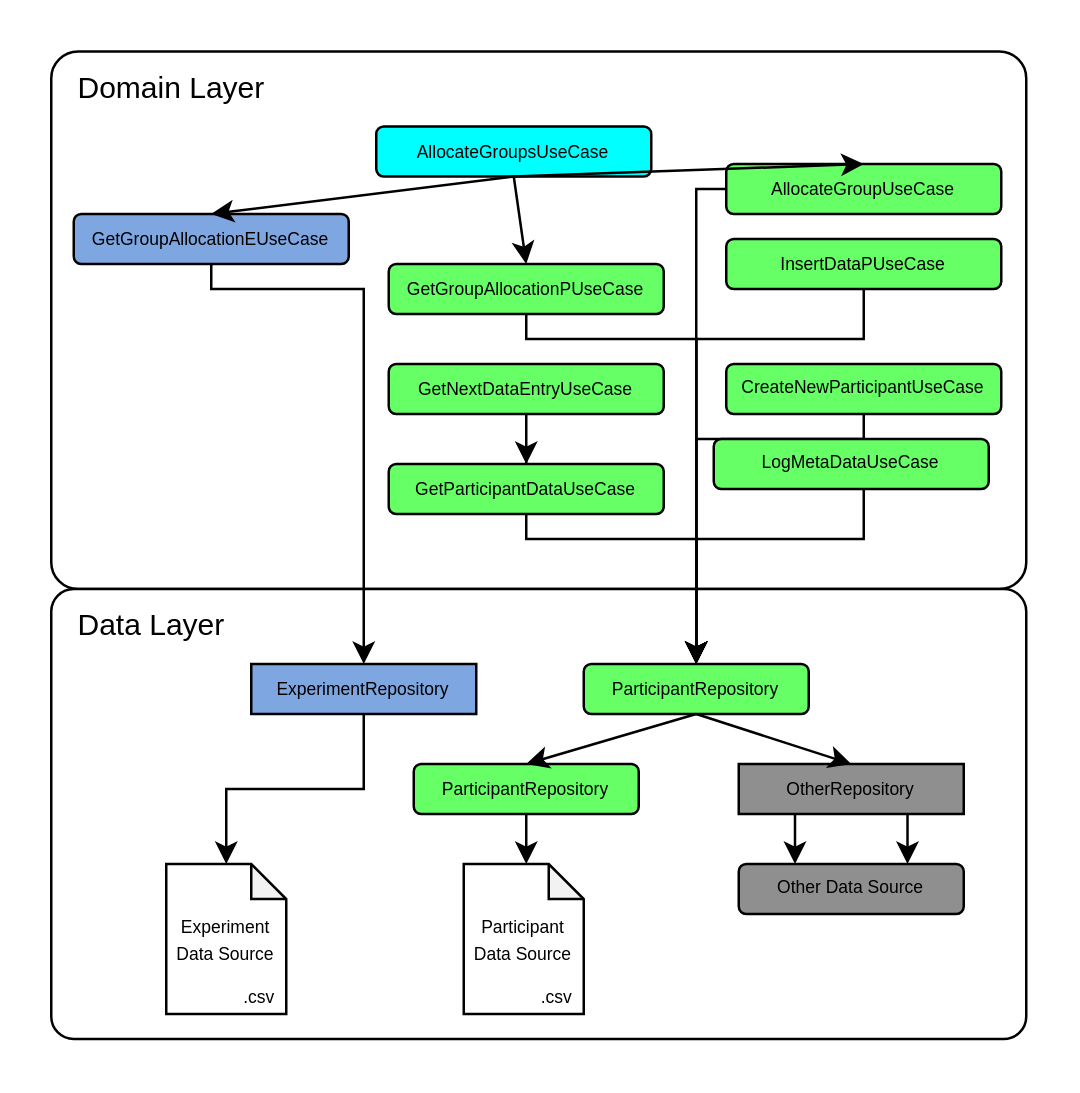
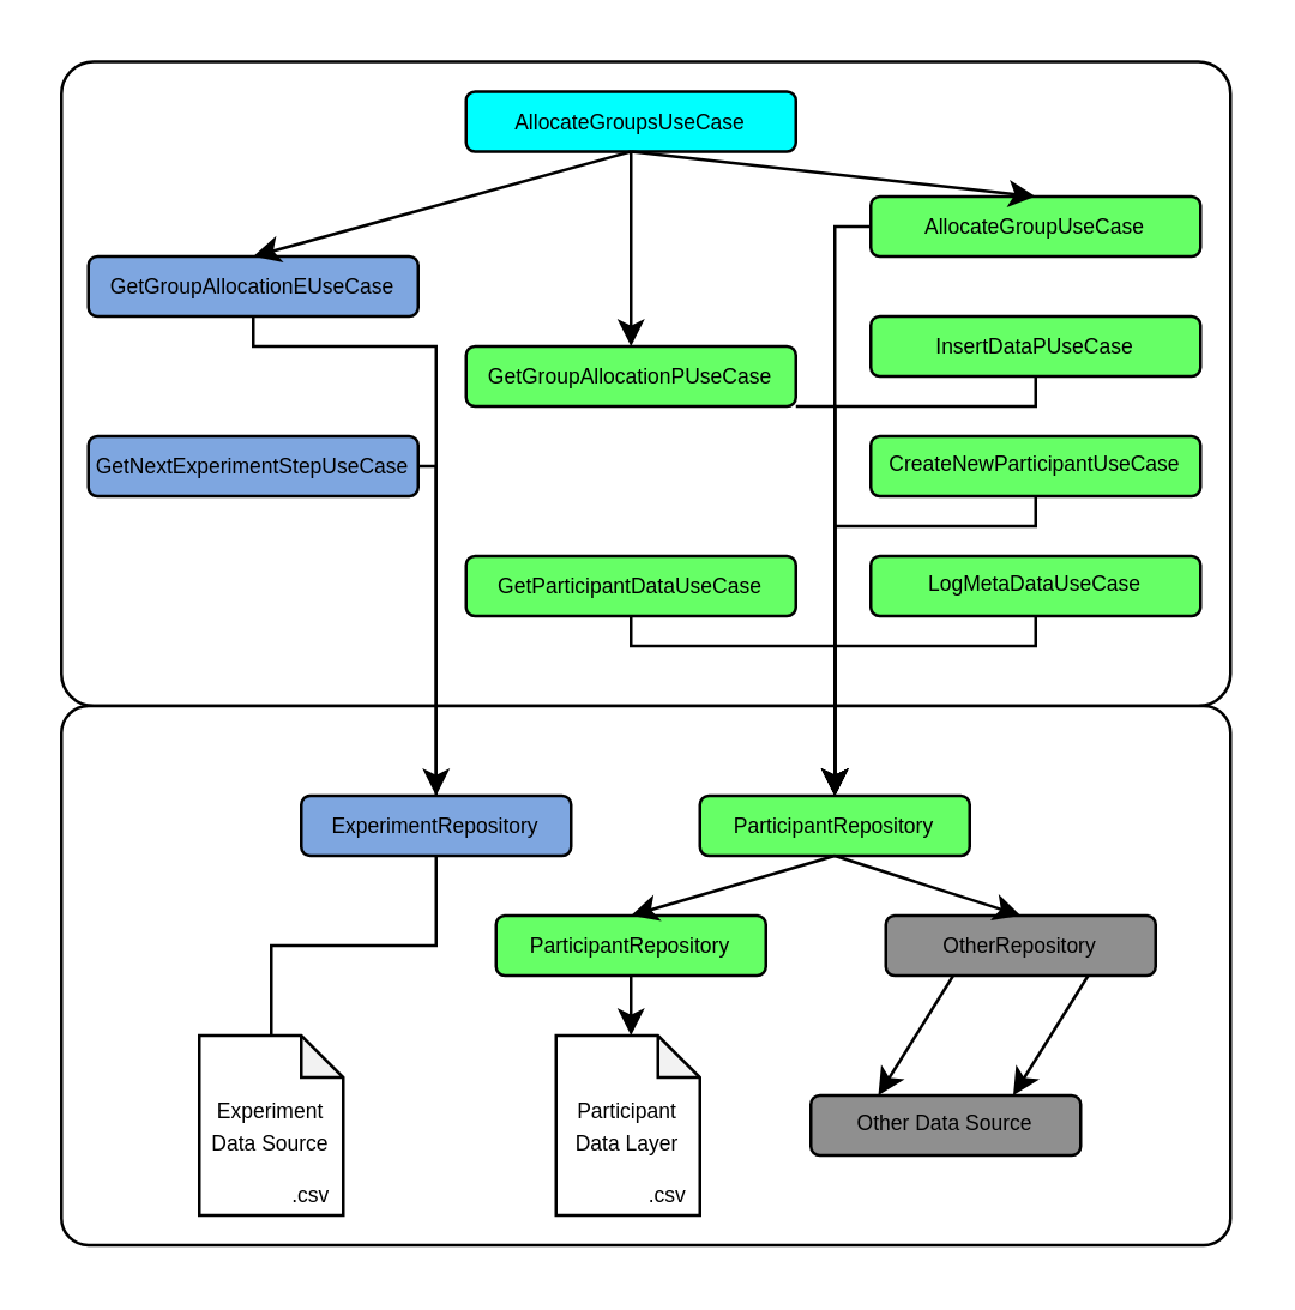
- <mxCell id="41" value="Domain Layer" style="text;html=1;strokeColor=none;fillColor=none;align=left;verticalAlign=middle;whiteSpace=wrap;rounded=0;" parent="1" vertex="1"><mxGeometry x="29" y="20" width="110" height="30" as="geometry" /></mxCell>
- <mxCell id="37" value="&lt;p style=&quot;line-height: 70%;&quot;&gt;&lt;span style=&quot;font-size: 7px;&quot;&gt;AllocateGroupsUseCase&lt;/span&gt;&lt;/p&gt;" style="rounded=1;whiteSpace=wrap;html=1;fillColor=#00FFFF;" parent="1" vertex="1"><mxGeometry x="150" y="50" width="110" height="20" as="geometry" /></mxCell>
+ <mxCell id="37" value="&lt;p style=&quot;line-height: 70%;&quot;&gt;&lt;span style=&quot;font-size: 7px;&quot;&gt;AllocateGroupsUseCase&lt;/span&gt;&lt;/p&gt;" style="rounded=1;whiteSpace=wrap;html=1;fillColor=#00FFFF;" parent="1" vertex="1"><mxGeometry x="155" y="30" width="110" height="20" as="geometry" /></mxCell>
- <mxCell id="33" value="&lt;p style=&quot;line-height: 70%;&quot;&gt;&lt;font style=&quot;font-size: 7px;&quot;&gt;InsertDataPUseCase&lt;/font&gt;&lt;br&gt;&lt;/p&gt;" style="rounded=1;whiteSpace=wrap;html=1;fillColor=#66FF66;" parent="1" vertex="1"><mxGeometry x="290" y="95" width="110" height="20" as="geometry" /></mxCell>
+ <mxCell id="33" value="&lt;p style=&quot;line-height: 70%;&quot;&gt;&lt;font style=&quot;font-size: 7px;&quot;&gt;InsertDataPUseCase&lt;/font&gt;&lt;br&gt;&lt;/p&gt;" style="rounded=1;whiteSpace=wrap;html=1;fillColor=#66FF66;" parent="1" vertex="1"><mxGeometry x="290" y="105" width="110" height="20" as="geometry" /></mxCell>
- <mxCell id="26" value="&lt;p style=&quot;line-height: 70%;&quot;&gt;&lt;font style=&quot;font-size: 7px;&quot;&gt;GetGroupAllocationPUseCase&lt;/font&gt;&lt;br&gt;&lt;/p&gt;" style="rounded=1;whiteSpace=wrap;html=1;fillColor=#66FF66;" parent="1" vertex="1"><mxGeometry x="155" y="105" width="110" height="20" as="geometry" /></mxCell>
+ <mxCell id="26" value="&lt;p style=&quot;line-height: 70%;&quot;&gt;&lt;font style=&quot;font-size: 7px;&quot;&gt;GetGroupAllocationPUseCase&lt;/font&gt;&lt;br&gt;&lt;/p&gt;" style="rounded=1;whiteSpace=wrap;html=1;fillColor=#66FF66;" parent="1" vertex="1"><mxGeometry x="155" y="115" width="110" height="20" as="geometry" /></mxCell>
- <mxCell id="34" style="edgeStyle=orthogonalEdgeStyle;rounded=0;orthogonalLoop=1;jettySize=auto;html=1;" parent="1" source="35" target="7" edge="1"><mxGeometry relative="1" as="geometry"><Array as="points"><mxPoint x="145" y="115" /></Array></mxGeometry></mxCell>
+ <mxCell id="34" style="edgeStyle=orthogonalEdgeStyle;rounded=0;orthogonalLoop=1;jettySize=auto;html=1;endArrow=none;" parent="1" source="35" target="7" edge="1"><mxGeometry relative="1" as="geometry"><Array as="points"><mxPoint x="145" y="115" /></Array></mxGeometry></mxCell>
+ <mxCell id="44" value="&lt;p style=&quot;line-height: 70%;&quot;&gt;&lt;font style=&quot;font-size: 7px;&quot;&gt;GetNextExperimentStepUseCase&lt;/font&gt;&lt;br&gt;&lt;/p&gt;" style="rounded=1;whiteSpace=wrap;html=1;fillColor=#7EA6E0;" parent="1" vertex="1"><mxGeometry x="29" y="145" width="110" height="20" as="geometry" /></mxCell>
+ <mxCell id="43" style="edgeStyle=orthogonalEdgeStyle;rounded=0;orthogonalLoop=1;jettySize=auto;html=1;entryX=0.5;entryY=0;entryDx=0;entryDy=0;" parent="1" source="44" target="7" edge="1"><mxGeometry relative="1" as="geometry"><Array as="points"><mxPoint x="145" y="155" /></Array></mxGeometry></mxCell>
- <mxCell id="31" value="&lt;p style=&quot;line-height: 70%;&quot;&gt;&lt;font style=&quot;font-size: 7px;&quot;&gt;GetNextDataEntryUseCase&lt;/font&gt;&lt;/p&gt;" style="rounded=1;whiteSpace=wrap;html=1;fillColor=#66FF66;" parent="1" vertex="1"><mxGeometry x="155" y="145" width="110" height="20" as="geometry" /></mxCell>
- <mxCell id="30" style="edgeStyle=orthogonalEdgeStyle;rounded=0;orthogonalLoop=1;jettySize=auto;html=1;entryX=0.5;entryY=0;entryDx=0;entryDy=0;" parent="1" source="31" target="24" edge="1"><mxGeometry relative="1" as="geometry" /></mxCell>
- <mxCell id="36" value="&lt;p style=&quot;line-height: 70%; font-size: 7px;&quot;&gt;LogMetaDataUseCase&lt;br&gt;&lt;/p&gt;" style="rounded=1;whiteSpace=wrap;html=1;fillColor=#66FF66;" parent="1" vertex="1"><mxGeometry x="285" y="175" width="110" height="20" as="geometry" /></mxCell>
+ <mxCell id="36" value="&lt;p style=&quot;line-height: 70%; font-size: 7px;&quot;&gt;LogMetaDataUseCase&lt;br&gt;&lt;/p&gt;" style="rounded=1;whiteSpace=wrap;html=1;fillColor=#66FF66;" parent="1" vertex="1"><mxGeometry x="290" y="185" width="110" height="20" as="geometry" /></mxCell>
- <mxCell id="42" value="Data Layer" style="text;html=1;strokeColor=none;fillColor=none;align=left;verticalAlign=middle;whiteSpace=wrap;rounded=0;" parent="1" vertex="1"><mxGeometry x="29" y="235" width="110" height="30" as="geometry" /></mxCell>
- <mxCell id="7" value="&lt;p style=&quot;line-height: 70%;&quot;&gt;&lt;font style=&quot;font-size: 7px;&quot;&gt;ExperimentRepository&lt;/font&gt;&lt;/p&gt;" style="whiteSpace=wrap;html=1;fillColor=#7EA6E0;rounded=0;" parent="1" vertex="1"><mxGeometry x="100" y="265" width="90" height="20" as="geometry" /></mxCell>
+ <mxCell id="7" value="&lt;p style=&quot;line-height: 70%;&quot;&gt;&lt;font style=&quot;font-size: 7px;&quot;&gt;ExperimentRepository&lt;/font&gt;&lt;/p&gt;" style="rounded=1;whiteSpace=wrap;html=1;fillColor=#7EA6E0;" parent="1" vertex="1"><mxGeometry x="100" y="265" width="90" height="20" as="geometry" /></mxCell>
- <mxCell id="11" value="&lt;p style=&quot;line-height: 70%;&quot;&gt;&lt;font style=&quot;font-size: 7px;&quot;&gt;OtherRepository&lt;/font&gt;&lt;/p&gt;" style="whiteSpace=wrap;html=1;fillColor=#8f8f8f;rounded=0;" parent="1" vertex="1"><mxGeometry x="295" y="305" width="90" height="20" as="geometry" /></mxCell>
+ <mxCell id="11" value="&lt;p style=&quot;line-height: 70%;&quot;&gt;&lt;font style=&quot;font-size: 7px;&quot;&gt;OtherRepository&lt;/font&gt;&lt;/p&gt;" style="rounded=1;whiteSpace=wrap;html=1;fillColor=#8f8f8f;" parent="1" vertex="1"><mxGeometry x="295" y="305" width="90" height="20" as="geometry" /></mxCell>
- <mxCell id="6" style="edgeStyle=orthogonalEdgeStyle;rounded=0;orthogonalLoop=1;jettySize=auto;html=1;entryX=0.5;entryY=0;entryDx=0;entryDy=0;entryPerimeter=0;" parent="1" source="7" target="18" edge="1"><mxGeometry relative="1" as="geometry" /></mxCell>
+ <mxCell id="6" style="edgeStyle=orthogonalEdgeStyle;rounded=0;orthogonalLoop=1;jettySize=auto;html=1;entryX=0.5;entryY=0;entryDx=0;entryDy=0;entryPerimeter=0;endArrow=none;" parent="1" source="7" target="18" edge="1"><mxGeometry relative="1" as="geometry" /></mxCell>
- <mxCell id="12" value="&lt;p style=&quot;line-height: 70%; font-size: 7px;&quot;&gt;&lt;font style=&quot;font-size: 7px;&quot;&gt;Other Data Source&lt;/font&gt;&lt;/p&gt;" style="rounded=1;whiteSpace=wrap;html=1;fillColor=#8f8f8f;" parent="1" vertex="1"><mxGeometry x="295" y="345" width="90" height="20" as="geometry" /></mxCell>
+ <mxCell id="12" value="&lt;p style=&quot;line-height: 70%; font-size: 7px;&quot;&gt;&lt;font style=&quot;font-size: 7px;&quot;&gt;Other Data Source&lt;/font&gt;&lt;/p&gt;" style="rounded=1;whiteSpace=wrap;html=1;fillColor=#8f8f8f;" parent="1" vertex="1"><mxGeometry x="270" y="365" width="90" height="20" as="geometry" /></mxCell>
- <mxCell id="21" value="&lt;p style=&quot;line-height: 70%;&quot;&gt;&lt;span style=&quot;font-size: 7px; background-color: initial;&quot;&gt;Participant Data Source&lt;/span&gt;&lt;br&gt;&lt;/p&gt;" style="shape=note;whiteSpace=wrap;html=1;backgroundOutline=1;darkOpacity=0.05;aspect=fixed;size=14;" parent="20" vertex="1"><mxGeometry width="48" height="60" as="geometry" /></mxCell>
+ <mxCell id="21" value="&lt;p style=&quot;line-height: 70%;&quot;&gt;&lt;span style=&quot;font-size: 7px; background-color: initial;&quot;&gt;Participant Data Layer&lt;/span&gt;&lt;br&gt;&lt;/p&gt;" style="shape=note;whiteSpace=wrap;html=1;backgroundOutline=1;darkOpacity=0.05;aspect=fixed;size=14;" parent="20" vertex="1"><mxGeometry width="48" height="60" as="geometry" /></mxCell>
